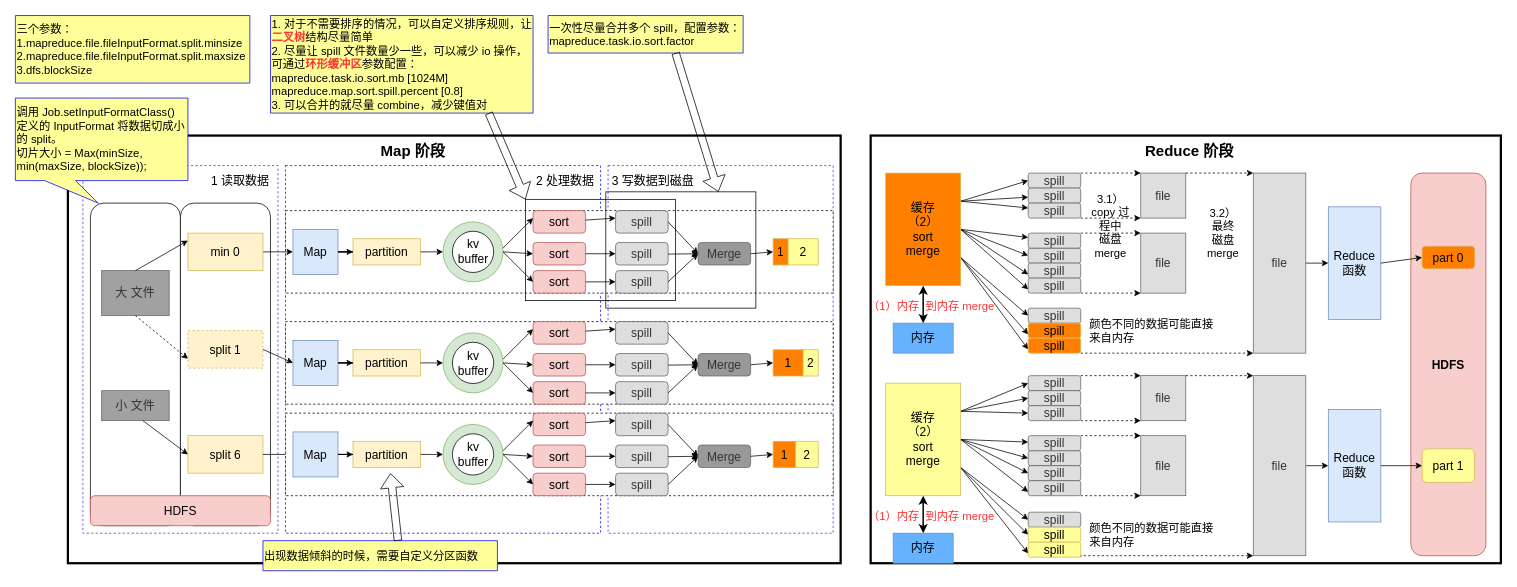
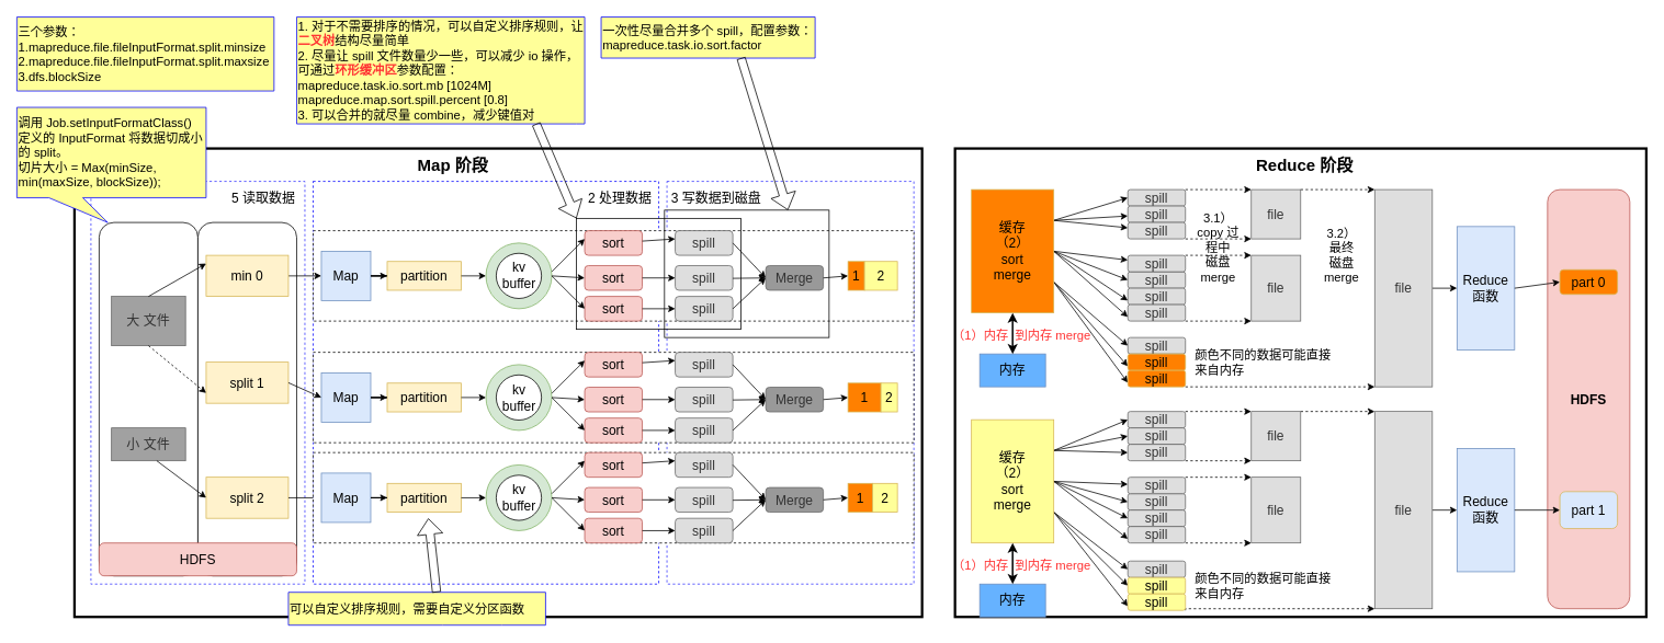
- <mxCell id="49" value="1 读取数据" style="text;html=1;strokeColor=none;fillColor=none;align=center;verticalAlign=middle;whiteSpace=wrap;rounded=0;fontSize=16;" vertex="1" parent="1"><mxGeometry x="270" y="230" width="100" height="20" as="geometry" /></mxCell>
+ <mxCell id="49" value="5 读取数据" style="text;html=1;strokeColor=none;fillColor=none;align=center;verticalAlign=middle;whiteSpace=wrap;rounded=0;fontSize=16;" vertex="1" parent="1"><mxGeometry x="270" y="230" width="100" height="20" as="geometry" /></mxCell>
- <mxCell id="43" value="split 1" style="rounded=0;whiteSpace=wrap;html=1;fillColor=#fff2cc;fontSize=16;strokeColor=#d6b656;dashed=1;" parent="1" vertex="1"><mxGeometry x="250" y="440" width="100" height="50" as="geometry" /></mxCell>
+ <mxCell id="43" value="split 1" style="rounded=0;whiteSpace=wrap;html=1;fillColor=#fff2cc;fontSize=16;strokeColor=#d6b656;" parent="1" vertex="1"><mxGeometry x="250" y="440" width="100" height="50" as="geometry" /></mxCell>
- <mxCell id="44" value="split 6" style="rounded=0;whiteSpace=wrap;html=1;fillColor=#fff2cc;fontSize=16;strokeColor=#d6b656;" parent="1" vertex="1"><mxGeometry x="250" y="580" width="100" height="50" as="geometry" /></mxCell>
+ <mxCell id="44" value="split 2" style="rounded=0;whiteSpace=wrap;html=1;fillColor=#fff2cc;fontSize=16;strokeColor=#d6b656;" parent="1" vertex="1"><mxGeometry x="250" y="580" width="100" height="50" as="geometry" /></mxCell>
- <mxCell id="200" value="part 1" style="rounded=1;whiteSpace=wrap;html=1;fontSize=16;strokeColor=#d6b656;fillColor=#FFFF99;" vertex="1" parent="1"><mxGeometry x="1895" y="597.5" width="70" height="45" as="geometry" /></mxCell>
+ <mxCell id="200" value="part 1" style="rounded=1;whiteSpace=wrap;html=1;fontSize=16;strokeColor=#d6b656;fillColor=#dae8fc;" vertex="1" parent="1"><mxGeometry x="1895" y="597.5" width="70" height="45" as="geometry" /></mxCell>
- <mxCell id="85" value="&lt;span style=&quot;font-size: 15px&quot;&gt;出现数据倾斜的时候，需要自定义分区函数&lt;br&gt;&lt;/span&gt;" style="shape=callout;whiteSpace=wrap;html=1;perimeter=calloutPerimeter;strokeColor=#0000FF;fillColor=#FFFF99;fontSize=15;align=left;size=0;position=0.6;position2=0.83;base=130;" vertex="1" parent="1"><mxGeometry x="350" y="720" width="312.5" height="40" as="geometry" /></mxCell>
+ <mxCell id="85" value="&lt;span style=&quot;font-size: 15px&quot;&gt;可以自定义排序规则，需要自定义分区函数&lt;br&gt;&lt;/span&gt;" style="shape=callout;whiteSpace=wrap;html=1;perimeter=calloutPerimeter;strokeColor=#0000FF;fillColor=#FFFF99;fontSize=15;align=left;size=0;position=0.6;position2=0.83;base=130;" vertex="1" parent="1"><mxGeometry x="350" y="720" width="312.5" height="40" as="geometry" /></mxCell>
